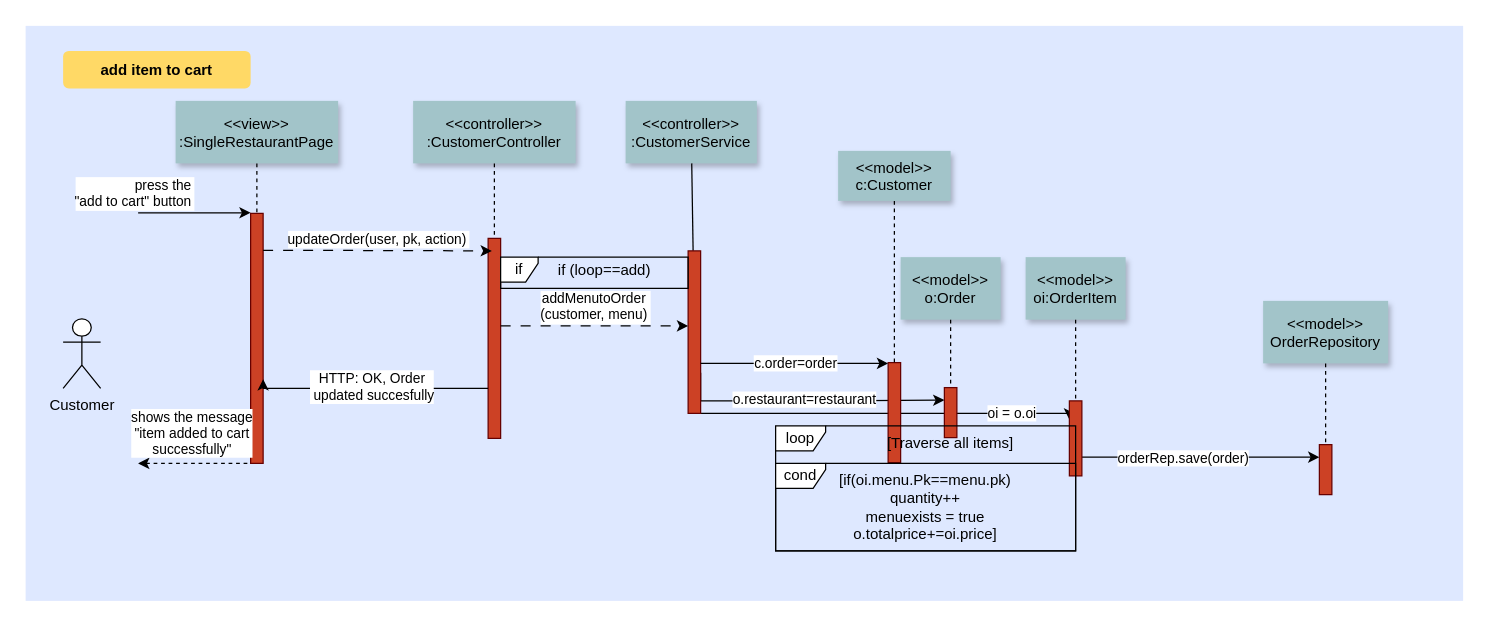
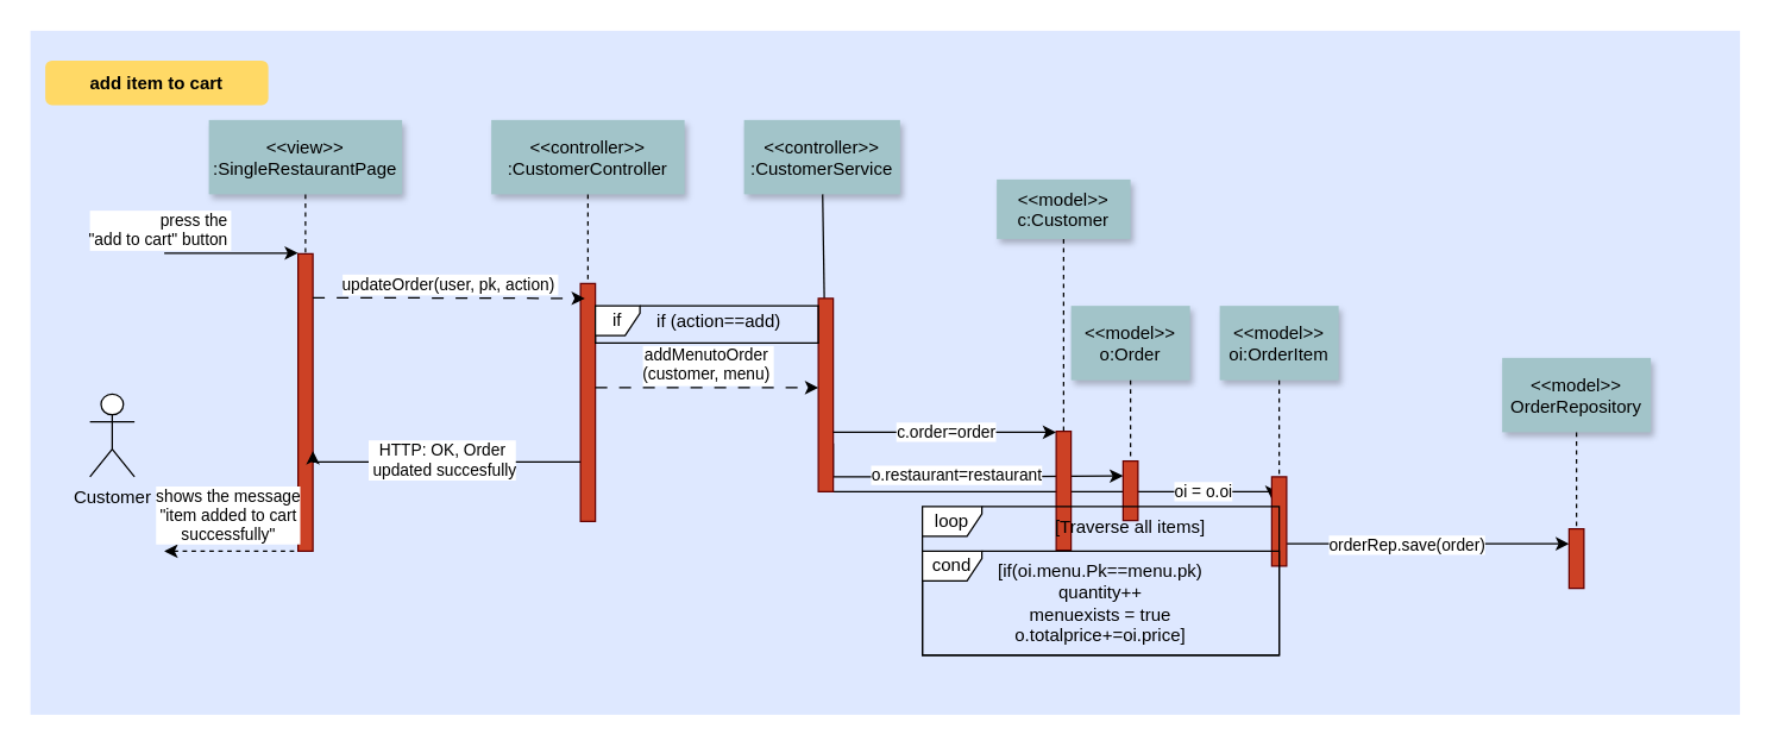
- <mxCell id="29" value="add item to cart" style="rounded=1;fontStyle=1;fillColor=#FFD966;strokeColor=none" vertex="1" parent="1"><mxGeometry x="50" y="40" width="150" height="30" as="geometry" /></mxCell>
+ <mxCell id="29" value="add item to cart" style="rounded=1;fontStyle=1;fillColor=#FFD966;strokeColor=none" vertex="1" parent="1"><mxGeometry x="30" y="40" width="150" height="30" as="geometry" /></mxCell>
- <mxCell id="32" value="if (loop==add)&amp;nbsp;&lt;div&gt;&lt;br&gt;&lt;/div&gt;" style="text;html=1;align=center;verticalAlign=middle;whiteSpace=wrap;rounded=0;" vertex="1" parent="1"><mxGeometry x="420" y="205" width="130" height="35" as="geometry" /></mxCell>
+ <mxCell id="32" value="if (action==add)&amp;nbsp;&lt;div&gt;&lt;br&gt;&lt;/div&gt;" style="text;html=1;align=center;verticalAlign=middle;whiteSpace=wrap;rounded=0;" vertex="1" parent="1"><mxGeometry x="420" y="205" width="130" height="35" as="geometry" /></mxCell>
- <mxCell id="30" value="Customer" style="shape=umlActor;verticalLabelPosition=bottom;verticalAlign=top;html=1;outlineConnect=0;" vertex="1" parent="1"><mxGeometry x="50" y="254.39" width="30" height="55.61" as="geometry" /></mxCell>
+ <mxCell id="30" value="Customer" style="shape=umlActor;verticalLabelPosition=bottom;verticalAlign=top;html=1;outlineConnect=0;" vertex="1" parent="1"><mxGeometry x="60" y="264.39" width="30" height="55.61" as="geometry" /></mxCell>
